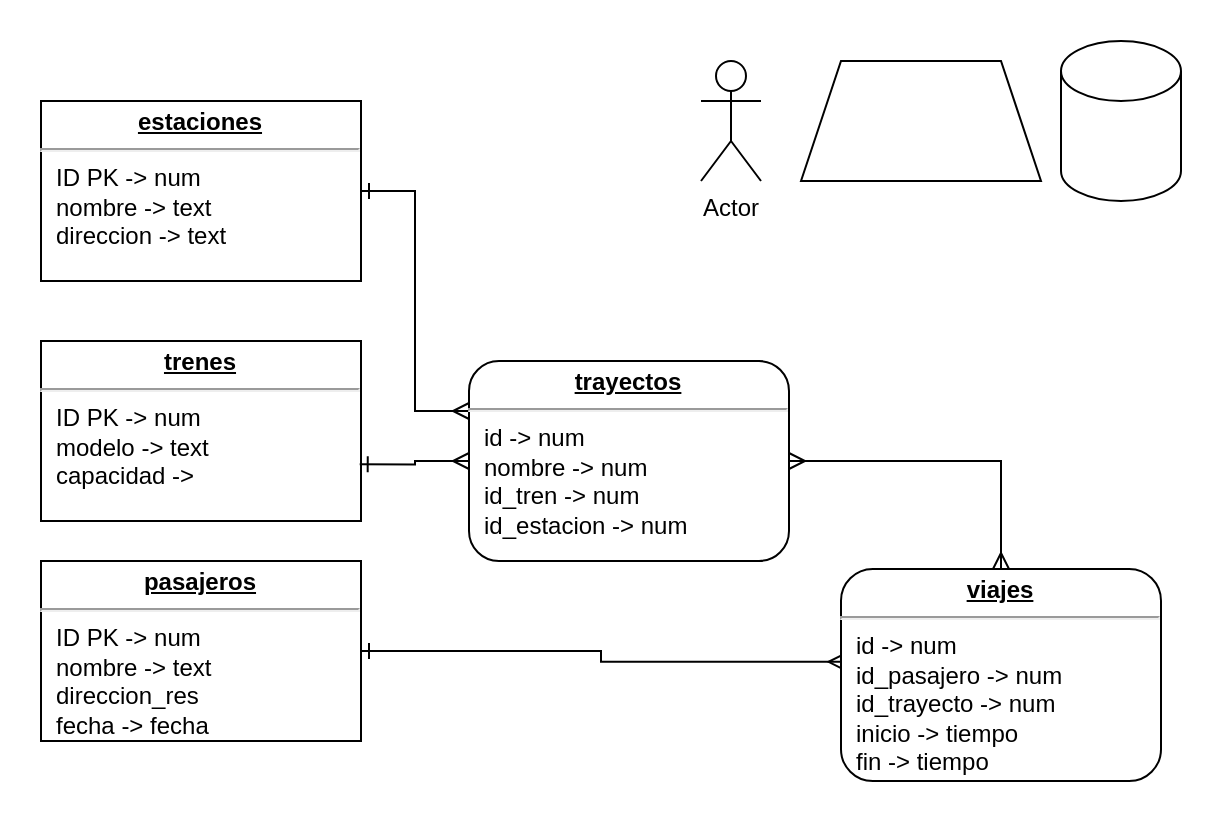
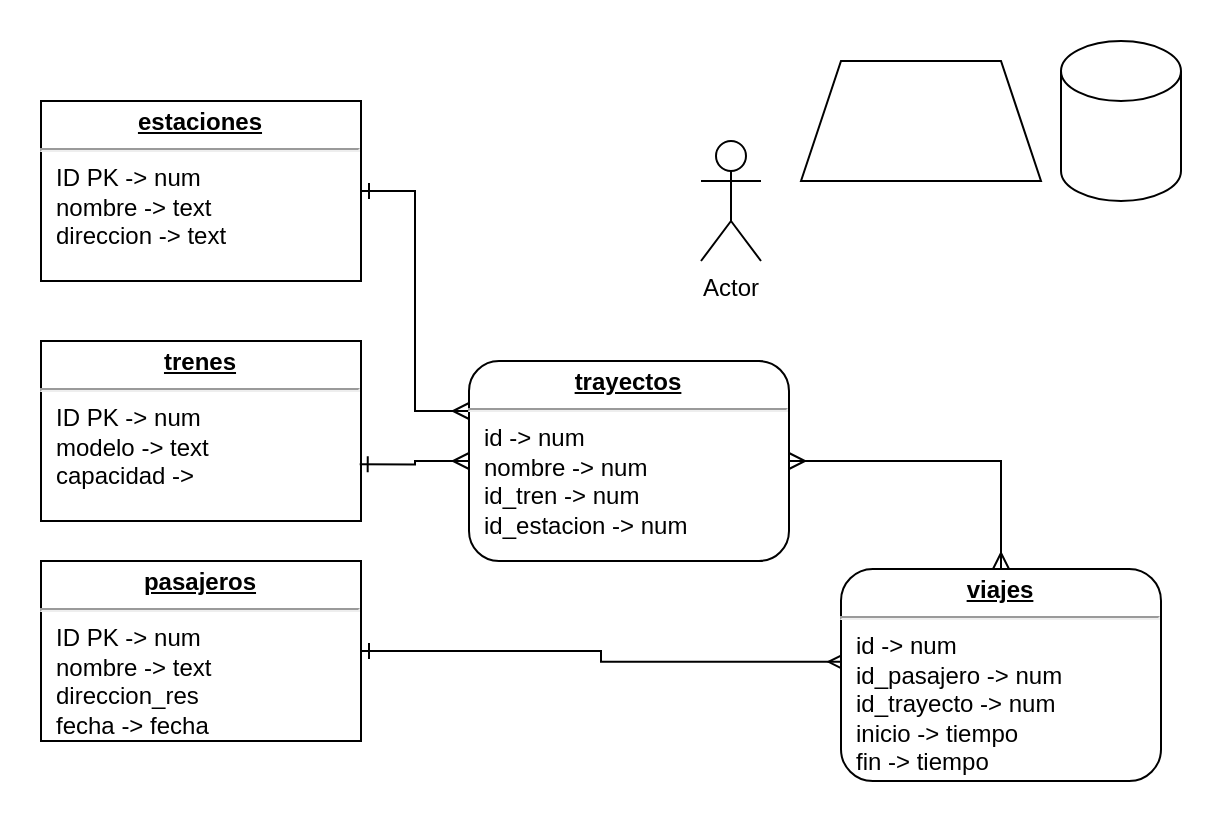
- <mxCell id="2" value="Actor" style="shape=umlActor;verticalLabelPosition=bottom;verticalAlign=top;html=1;outlineConnect=0;" vertex="1" parent="1"><mxGeometry x="350" y="30" width="30" height="60" as="geometry" /></mxCell>
+ <mxCell id="2" value="Actor" style="shape=umlActor;verticalLabelPosition=bottom;verticalAlign=top;html=1;outlineConnect=0;" vertex="1" parent="1"><mxGeometry x="350" y="70" width="30" height="60" as="geometry" /></mxCell>
